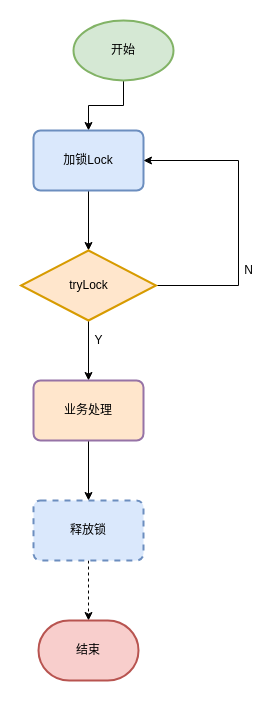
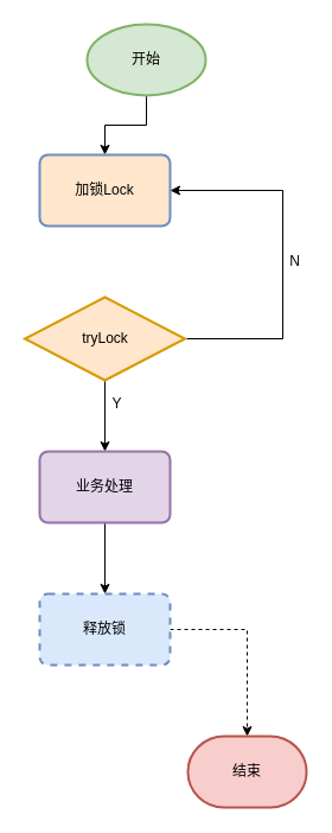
- <mxCell id="5" value="加锁Lock" style="rounded=1;whiteSpace=wrap;html=1;absoluteArcSize=1;arcSize=14;strokeWidth=2;fillColor=#dae8fc;strokeColor=#6c8ebf;" vertex="1" parent="1"><mxGeometry x="33" y="130" width="110" height="60" as="geometry" /></mxCell>
+ <mxCell id="5" value="加锁Lock" style="rounded=1;whiteSpace=wrap;html=1;absoluteArcSize=1;arcSize=14;strokeWidth=2;fillColor=#ffe6cc;strokeColor=#6c8ebf;" vertex="1" parent="1"><mxGeometry x="33" y="130" width="110" height="60" as="geometry" /></mxCell>
- <mxCell id="4" style="edgeStyle=orthogonalEdgeStyle;rounded=0;orthogonalLoop=1;jettySize=auto;html=1;entryX=0.5;entryY=0;entryDx=0;entryDy=0;entryPerimeter=0;" edge="1" parent="1" source="5" target="8"><mxGeometry relative="1" as="geometry" /></mxCell>
- <mxCell id="15" value="N" style="text;html=1;align=center;verticalAlign=middle;resizable=0;points=[];autosize=1;" vertex="1" parent="1"><mxGeometry x="238" y="260" width="20" height="20" as="geometry" /></mxCell>
+ <mxCell id="15" value="N" style="text;html=1;align=center;verticalAlign=middle;resizable=0;points=[];autosize=1;" vertex="1" parent="1"><mxGeometry x="238" y="210" width="20" height="20" as="geometry" /></mxCell>
- <mxCell id="10" value="业务处理" style="rounded=1;whiteSpace=wrap;html=1;absoluteArcSize=1;arcSize=14;strokeWidth=2;fillColor=#ffe6cc;strokeColor=#9673a6;" vertex="1" parent="1"><mxGeometry x="33" y="380" width="110" height="60" as="geometry" /></mxCell>
+ <mxCell id="10" value="业务处理" style="rounded=1;whiteSpace=wrap;html=1;absoluteArcSize=1;arcSize=14;strokeWidth=2;fillColor=#e1d5e7;strokeColor=#9673a6;" vertex="1" parent="1"><mxGeometry x="33" y="380" width="110" height="60" as="geometry" /></mxCell>
- <mxCell id="13" value="结束" style="strokeWidth=2;html=1;shape=mxgraph.flowchart.terminator;whiteSpace=wrap;fillColor=#f8cecc;strokeColor=#b85450;" vertex="1" parent="1"><mxGeometry x="38" y="620" width="100" height="60" as="geometry" /></mxCell>
+ <mxCell id="13" value="结束" style="strokeWidth=2;html=1;shape=mxgraph.flowchart.terminator;whiteSpace=wrap;fillColor=#f8cecc;strokeColor=#b85450;" vertex="1" parent="1"><mxGeometry x="158" y="620" width="100" height="60" as="geometry" /></mxCell>
